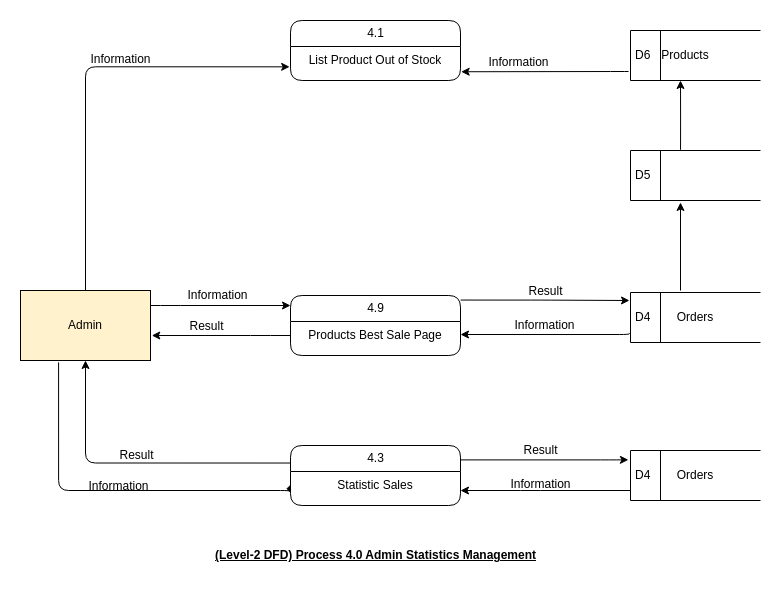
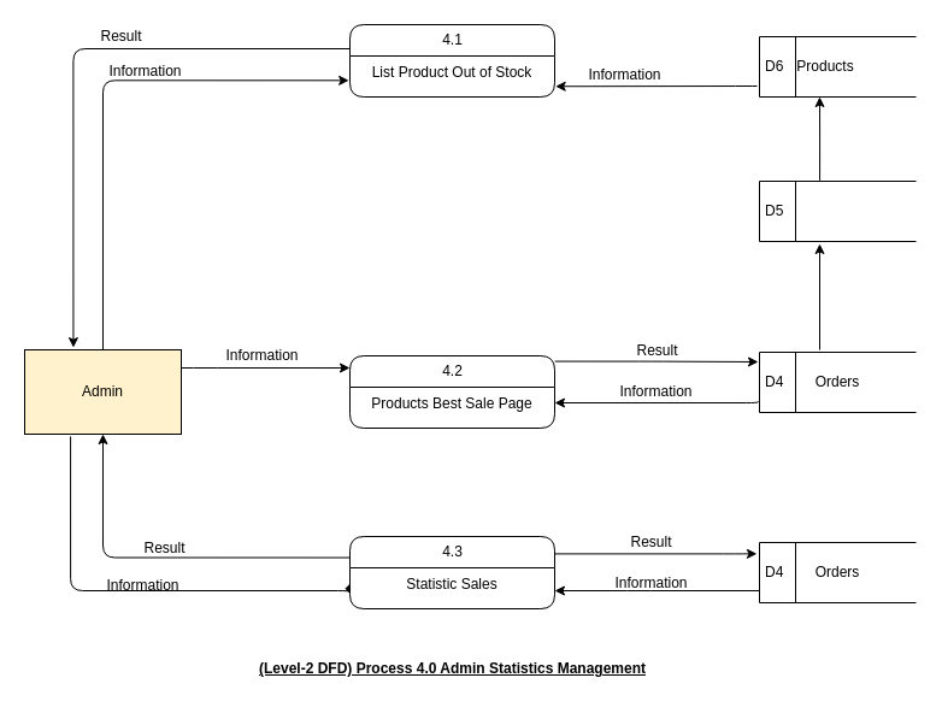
+ <mxCell id="2" value="Result" style="edgeStyle=orthogonalEdgeStyle;rounded=1;sketch=0;orthogonalLoop=1;jettySize=auto;html=1;entryX=0.311;entryY=-0.027;entryDx=0;entryDy=0;entryPerimeter=0;labelBackgroundColor=none;fontFamily=Helvetica;fontColor=#000000;fontSize=12;" parent="1" source="3" target="9" edge="1"><mxGeometry x="-0.205" y="-10" relative="1" as="geometry"><mxPoint as="offset" /><Array as="points"><mxPoint x="60" y="40" /></Array></mxGeometry></mxCell>
- <mxCell id="11" value="4.9" style="swimlane;html=1;fontStyle=0;childLayout=stackLayout;horizontal=1;startSize=26;horizontalStack=0;resizeParent=1;resizeLast=0;collapsible=1;marginBottom=0;swimlaneFillColor=#ffffff;align=center;rounded=1;shadow=0;comic=0;labelBackgroundColor=none;strokeWidth=1;fontFamily=Helvetica;fontSize=12;fontColor=#000000;" parent="1" vertex="1"><mxGeometry x="290" y="295" width="170" height="60" as="geometry" /></mxCell>
+ <mxCell id="11" value="4.2" style="swimlane;html=1;fontStyle=0;childLayout=stackLayout;horizontal=1;startSize=26;horizontalStack=0;resizeParent=1;resizeLast=0;collapsible=1;marginBottom=0;swimlaneFillColor=#ffffff;align=center;rounded=1;shadow=0;comic=0;labelBackgroundColor=none;strokeWidth=1;fontFamily=Helvetica;fontSize=12;fontColor=#000000;" parent="1" vertex="1"><mxGeometry x="290" y="295" width="170" height="60" as="geometry" /></mxCell>
- <mxCell id="22" value="Result" style="edgeStyle=orthogonalEdgeStyle;curved=0;rounded=1;sketch=0;orthogonalLoop=1;jettySize=auto;html=1;entryX=1.01;entryY=0.643;entryDx=0;entryDy=0;entryPerimeter=0;labelBackgroundColor=none;fontFamily=Helvetica;fontColor=#000000;fontSize=12;" parent="1" source="12" target="9" edge="1"><mxGeometry x="0.205" y="-9" relative="1" as="geometry"><mxPoint as="offset" /><Array as="points"><mxPoint x="260" y="335" /><mxPoint x="260" y="335" /></Array></mxGeometry></mxCell>
